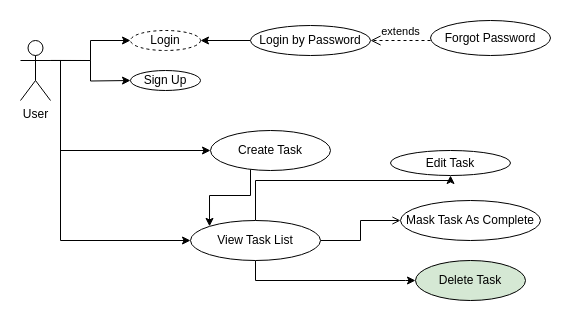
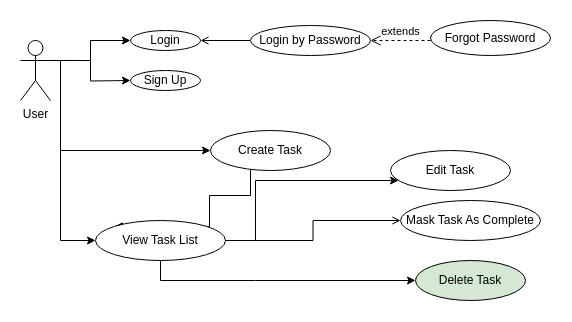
- <mxCell id="7" value="Login" style="ellipse;whiteSpace=wrap;html=1;dashed=1;" parent="1" vertex="1"><mxGeometry x="130" y="30" width="70" height="20" as="geometry" /></mxCell>
+ <mxCell id="7" value="Login" style="ellipse;whiteSpace=wrap;html=1;" parent="1" vertex="1"><mxGeometry x="130" y="30" width="70" height="20" as="geometry" /></mxCell>
- <mxCell id="10" style="edgeStyle=orthogonalEdgeStyle;rounded=0;orthogonalLoop=1;jettySize=auto;html=1;entryX=1;entryY=0.5;entryDx=0;entryDy=0;" parent="1" source="11" target="7" edge="1"><mxGeometry relative="1" as="geometry" /></mxCell>
+ <mxCell id="10" style="edgeStyle=orthogonalEdgeStyle;rounded=0;orthogonalLoop=1;jettySize=auto;html=1;entryX=1;entryY=0.5;entryDx=0;entryDy=0;endArrow=open;" parent="1" source="11" target="7" edge="1"><mxGeometry relative="1" as="geometry" /></mxCell>
- <mxCell id="19" value="Edit Task" style="ellipse;whiteSpace=wrap;html=1;" parent="1" vertex="1"><mxGeometry x="390" y="150" width="120" height="25" as="geometry" /></mxCell>
+ <mxCell id="19" value="Edit Task" style="ellipse;whiteSpace=wrap;html=1;" parent="1" vertex="1"><mxGeometry x="390" y="150" width="120" height="40" as="geometry" /></mxCell>
- <mxCell id="18" value="View Task List" style="ellipse;whiteSpace=wrap;html=1;" parent="1" vertex="1"><mxGeometry x="190" y="220" width="130" height="40" as="geometry" /></mxCell>
+ <mxCell id="18" value="View Task List" style="ellipse;whiteSpace=wrap;html=1;" parent="1" vertex="1"><mxGeometry x="95" y="220" width="130" height="40" as="geometry" /></mxCell>
